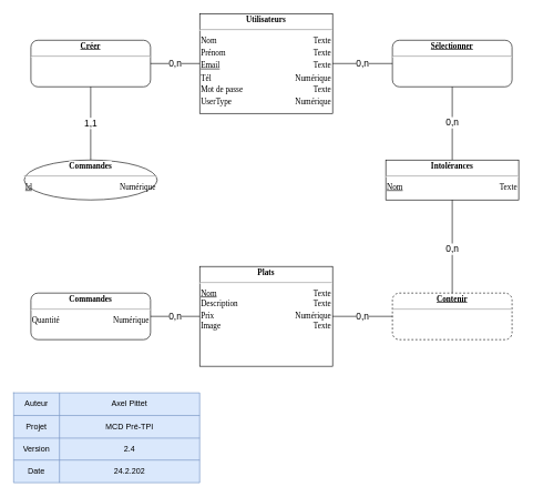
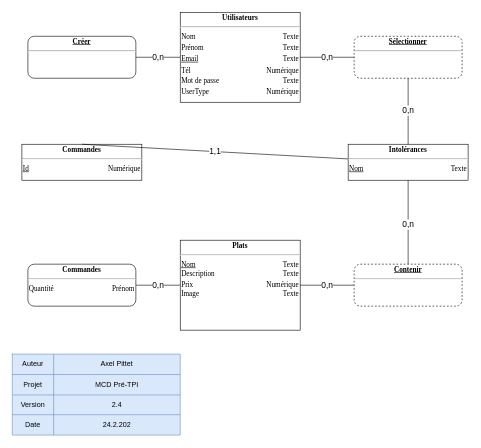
- <mxCell id="6" value="&lt;div style=&quot;box-sizing: border-box ; width: 100% ; padding: 2px&quot;&gt;&lt;span style=&quot;background-color: rgb(255 , 255 , 255)&quot;&gt;&lt;b&gt;&lt;u&gt;Sélectionner&lt;/u&gt;&lt;/b&gt;&lt;/span&gt;&lt;/div&gt;&lt;hr&gt;" style="verticalAlign=top;align=center;overflow=fill;html=1;rounded=1;shadow=0;comic=0;labelBackgroundColor=none;strokeColor=#000000;strokeWidth=1;fillColor=#ffffff;fontFamily=Verdana;fontSize=12;fontColor=#000000;" parent="1" vertex="1"><mxGeometry x="590" y="60" width="180" height="70" as="geometry" /></mxCell>
+ <mxCell id="6" value="&lt;div style=&quot;box-sizing: border-box ; width: 100% ; padding: 2px&quot;&gt;&lt;span style=&quot;background-color: rgb(255 , 255 , 255)&quot;&gt;&lt;b&gt;&lt;u&gt;Sélectionner&lt;/u&gt;&lt;/b&gt;&lt;/span&gt;&lt;/div&gt;&lt;hr&gt;" style="verticalAlign=top;align=center;overflow=fill;html=1;rounded=1;shadow=0;comic=0;labelBackgroundColor=none;strokeColor=#000000;strokeWidth=1;fillColor=#ffffff;fontFamily=Verdana;fontSize=12;fontColor=#000000;dashed=1;" parent="1" vertex="1"><mxGeometry x="590" y="60" width="180" height="70" as="geometry" /></mxCell>
- <mxCell id="27" value="&lt;font style=&quot;font-size: 14px;&quot;&gt;1,1&lt;/font&gt;" style="endArrow=none;html=1;rounded=0;entryX=0.5;entryY=1;entryDx=0;entryDy=0;exitX=0.5;exitY=0;exitDx=0;exitDy=0;" edge="1" parent="1" source="24" target="25"><mxGeometry width="50" height="50" relative="1" as="geometry"><mxPoint x="310" y="105" as="sourcePoint" /><mxPoint x="236" y="105" as="targetPoint" /></mxGeometry></mxCell>
+ <mxCell id="27" value="&lt;font style=&quot;font-size: 14px;&quot;&gt;1,1&lt;/font&gt;" style="endArrow=none;html=1;rounded=0;exitX=0.5;exitY=0;exitDx=0;exitDy=0;" edge="1" parent="1" source="24" target="4"><mxGeometry width="50" height="50" relative="1" as="geometry"><mxPoint x="310" y="105" as="sourcePoint" /><mxPoint x="236" y="105" as="targetPoint" /></mxGeometry></mxCell>
- <mxCell id="24" value="&lt;div style=&quot;box-sizing: border-box ; width: 100% ; padding: 2px&quot;&gt;&lt;span style=&quot;background-color: rgb(255 , 255 , 255)&quot;&gt;&lt;b&gt;Commandes&lt;/b&gt;&lt;/span&gt;&lt;/div&gt;&lt;hr&gt;&lt;table style=&quot;width: 100% ; font-size: 1em&quot; cellpadding=&quot;2&quot; cellspacing=&quot;0&quot;&gt;&lt;tbody&gt;&lt;tr&gt;&lt;td style=&quot;text-align: left&quot;&gt;&lt;u&gt;Id&lt;/u&gt;&lt;/td&gt;&lt;td style=&quot;text-align: right&quot;&gt;Numérique&lt;/td&gt;&lt;/tr&gt;&lt;tr&gt;&lt;td style=&quot;text-align: left&quot;&gt;&lt;br&gt;&lt;/td&gt;&lt;td style=&quot;text-align: right&quot;&gt;&lt;br&gt;&lt;/td&gt;&lt;/tr&gt;&lt;/tbody&gt;&lt;/table&gt;" style="ellipse;verticalAlign=top;align=center;overflow=fill;html=1;shadow=0;comic=0;labelBackgroundColor=none;strokeColor=#000000;strokeWidth=1;fillColor=#ffffff;fontFamily=Verdana;fontSize=12;fontColor=#000000;" vertex="1" parent="1"><mxGeometry x="36" y="240" width="200" height="60" as="geometry" /></mxCell>
+ <mxCell id="24" value="&lt;div style=&quot;box-sizing: border-box ; width: 100% ; padding: 2px&quot;&gt;&lt;span style=&quot;background-color: rgb(255 , 255 , 255)&quot;&gt;&lt;b&gt;Commandes&lt;/b&gt;&lt;/span&gt;&lt;/div&gt;&lt;hr&gt;&lt;table style=&quot;width: 100% ; font-size: 1em&quot; cellpadding=&quot;2&quot; cellspacing=&quot;0&quot;&gt;&lt;tbody&gt;&lt;tr&gt;&lt;td style=&quot;text-align: left&quot;&gt;&lt;u&gt;Id&lt;/u&gt;&lt;/td&gt;&lt;td style=&quot;text-align: right&quot;&gt;Numérique&lt;/td&gt;&lt;/tr&gt;&lt;tr&gt;&lt;td style=&quot;text-align: left&quot;&gt;&lt;br&gt;&lt;/td&gt;&lt;td style=&quot;text-align: right&quot;&gt;&lt;br&gt;&lt;/td&gt;&lt;/tr&gt;&lt;/tbody&gt;&lt;/table&gt;" style="verticalAlign=top;align=center;overflow=fill;html=1;rounded=0;shadow=0;comic=0;labelBackgroundColor=none;strokeColor=#000000;strokeWidth=1;fillColor=#ffffff;fontFamily=Verdana;fontSize=12;fontColor=#000000;" vertex="1" parent="1"><mxGeometry x="36" y="240" width="200" height="60" as="geometry" /></mxCell>
- <mxCell id="29" value="&lt;div style=&quot;box-sizing: border-box ; width: 100% ; padding: 2px&quot;&gt;&lt;span style=&quot;background-color: rgb(255 , 255 , 255)&quot;&gt;&lt;b&gt;Commandes&lt;/b&gt;&lt;/span&gt;&lt;/div&gt;&lt;hr&gt;&lt;table style=&quot;width: 100% ; font-size: 1em&quot; cellpadding=&quot;2&quot; cellspacing=&quot;0&quot;&gt;&lt;tbody&gt;&lt;tr&gt;&lt;td style=&quot;text-align: left&quot;&gt;Quantité&lt;/td&gt;&lt;td style=&quot;text-align: right&quot;&gt;Numérique&lt;/td&gt;&lt;/tr&gt;&lt;tr&gt;&lt;td style=&quot;text-align: left&quot;&gt;&lt;br&gt;&lt;/td&gt;&lt;td style=&quot;text-align: right&quot;&gt;&lt;br&gt;&lt;/td&gt;&lt;/tr&gt;&lt;/tbody&gt;&lt;/table&gt;" style="verticalAlign=top;align=center;overflow=fill;html=1;rounded=1;shadow=0;comic=0;labelBackgroundColor=none;strokeColor=#000000;strokeWidth=1;fillColor=#ffffff;fontFamily=Verdana;fontSize=12;fontColor=#000000;" vertex="1" parent="1"><mxGeometry x="46" y="440" width="180" height="70" as="geometry" /></mxCell>
+ <mxCell id="29" value="&lt;div style=&quot;box-sizing: border-box ; width: 100% ; padding: 2px&quot;&gt;&lt;span style=&quot;background-color: rgb(255 , 255 , 255)&quot;&gt;&lt;b&gt;Commandes&lt;/b&gt;&lt;/span&gt;&lt;/div&gt;&lt;hr&gt;&lt;table style=&quot;width: 100% ; font-size: 1em&quot; cellpadding=&quot;2&quot; cellspacing=&quot;0&quot;&gt;&lt;tbody&gt;&lt;tr&gt;&lt;td style=&quot;text-align: left&quot;&gt;Quantité&lt;/td&gt;&lt;td style=&quot;text-align: right&quot;&gt;Prénom&lt;/td&gt;&lt;/tr&gt;&lt;tr&gt;&lt;td style=&quot;text-align: left&quot;&gt;&lt;br&gt;&lt;/td&gt;&lt;td style=&quot;text-align: right&quot;&gt;&lt;br&gt;&lt;/td&gt;&lt;/tr&gt;&lt;/tbody&gt;&lt;/table&gt;" style="verticalAlign=top;align=center;overflow=fill;html=1;rounded=1;shadow=0;comic=0;labelBackgroundColor=none;strokeColor=#000000;strokeWidth=1;fillColor=#ffffff;fontFamily=Verdana;fontSize=12;fontColor=#000000;" vertex="1" parent="1"><mxGeometry x="46" y="440" width="180" height="70" as="geometry" /></mxCell>
